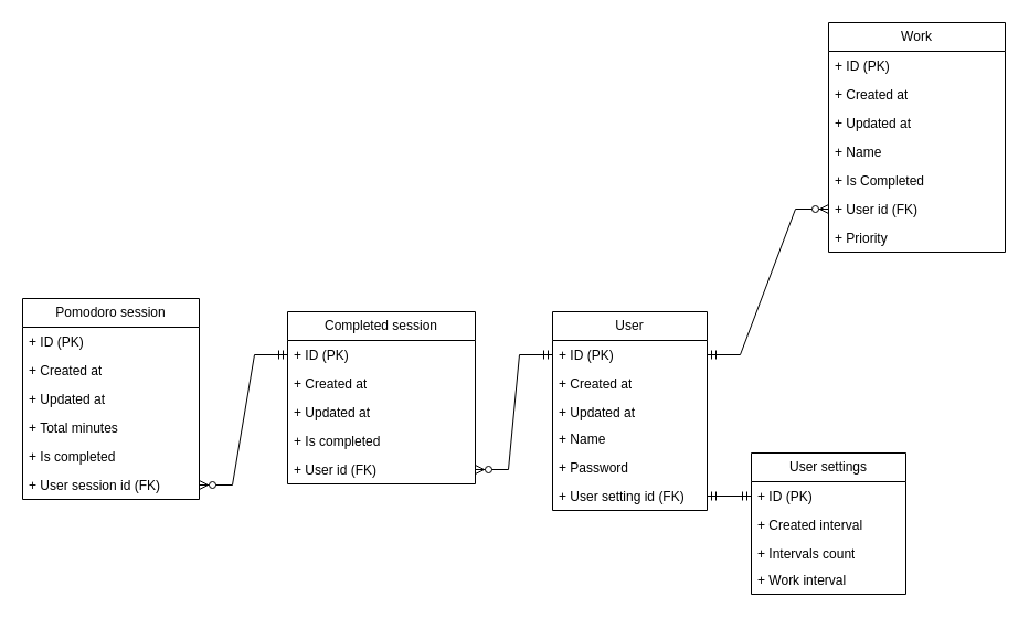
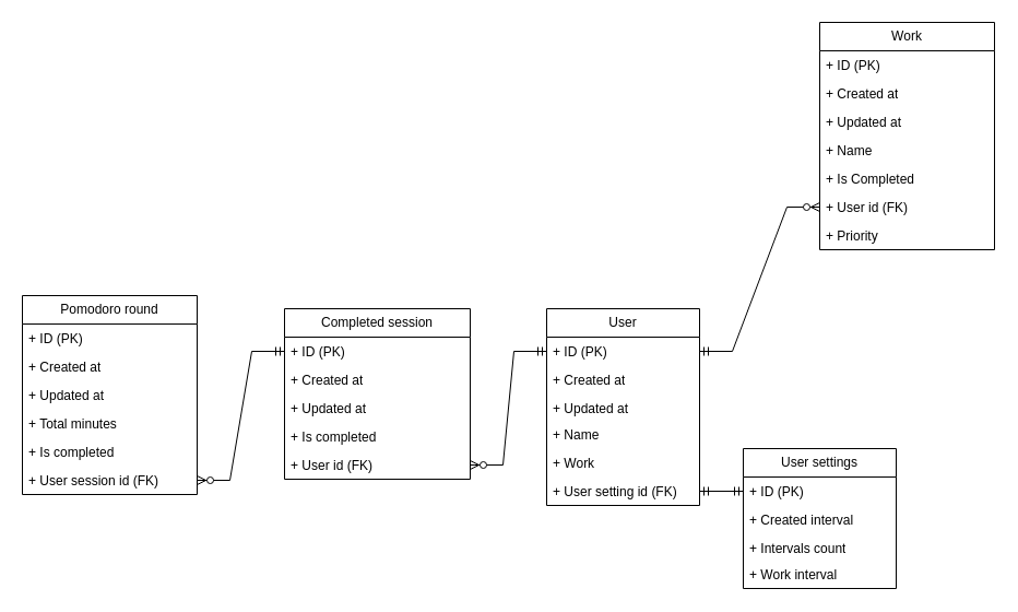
- <mxCell id="2" value="Pomodoro session" style="swimlane;fontStyle=0;childLayout=stackLayout;horizontal=1;startSize=26;fillColor=none;horizontalStack=0;resizeParent=1;resizeParentMax=0;resizeLast=0;collapsible=1;marginBottom=0;whiteSpace=wrap;html=1;" parent="1" vertex="1"><mxGeometry x="20" y="270" width="160" height="182" as="geometry" /></mxCell>
+ <mxCell id="2" value="Pomodoro round" style="swimlane;fontStyle=0;childLayout=stackLayout;horizontal=1;startSize=26;fillColor=none;horizontalStack=0;resizeParent=1;resizeParentMax=0;resizeLast=0;collapsible=1;marginBottom=0;whiteSpace=wrap;html=1;" parent="1" vertex="1"><mxGeometry x="20" y="270" width="160" height="182" as="geometry" /></mxCell>
- <mxCell id="20" value="+ Password" style="text;strokeColor=none;fillColor=none;align=left;verticalAlign=top;spacingLeft=4;spacingRight=4;overflow=hidden;rotatable=0;points=[[0,0.5],[1,0.5]];portConstraint=eastwest;whiteSpace=wrap;html=1;" parent="15" vertex="1"><mxGeometry y="128" width="140" height="26" as="geometry" /></mxCell>
+ <mxCell id="20" value="+ Work" style="text;strokeColor=none;fillColor=none;align=left;verticalAlign=top;spacingLeft=4;spacingRight=4;overflow=hidden;rotatable=0;points=[[0,0.5],[1,0.5]];portConstraint=eastwest;whiteSpace=wrap;html=1;" parent="15" vertex="1"><mxGeometry y="128" width="140" height="26" as="geometry" /></mxCell>
